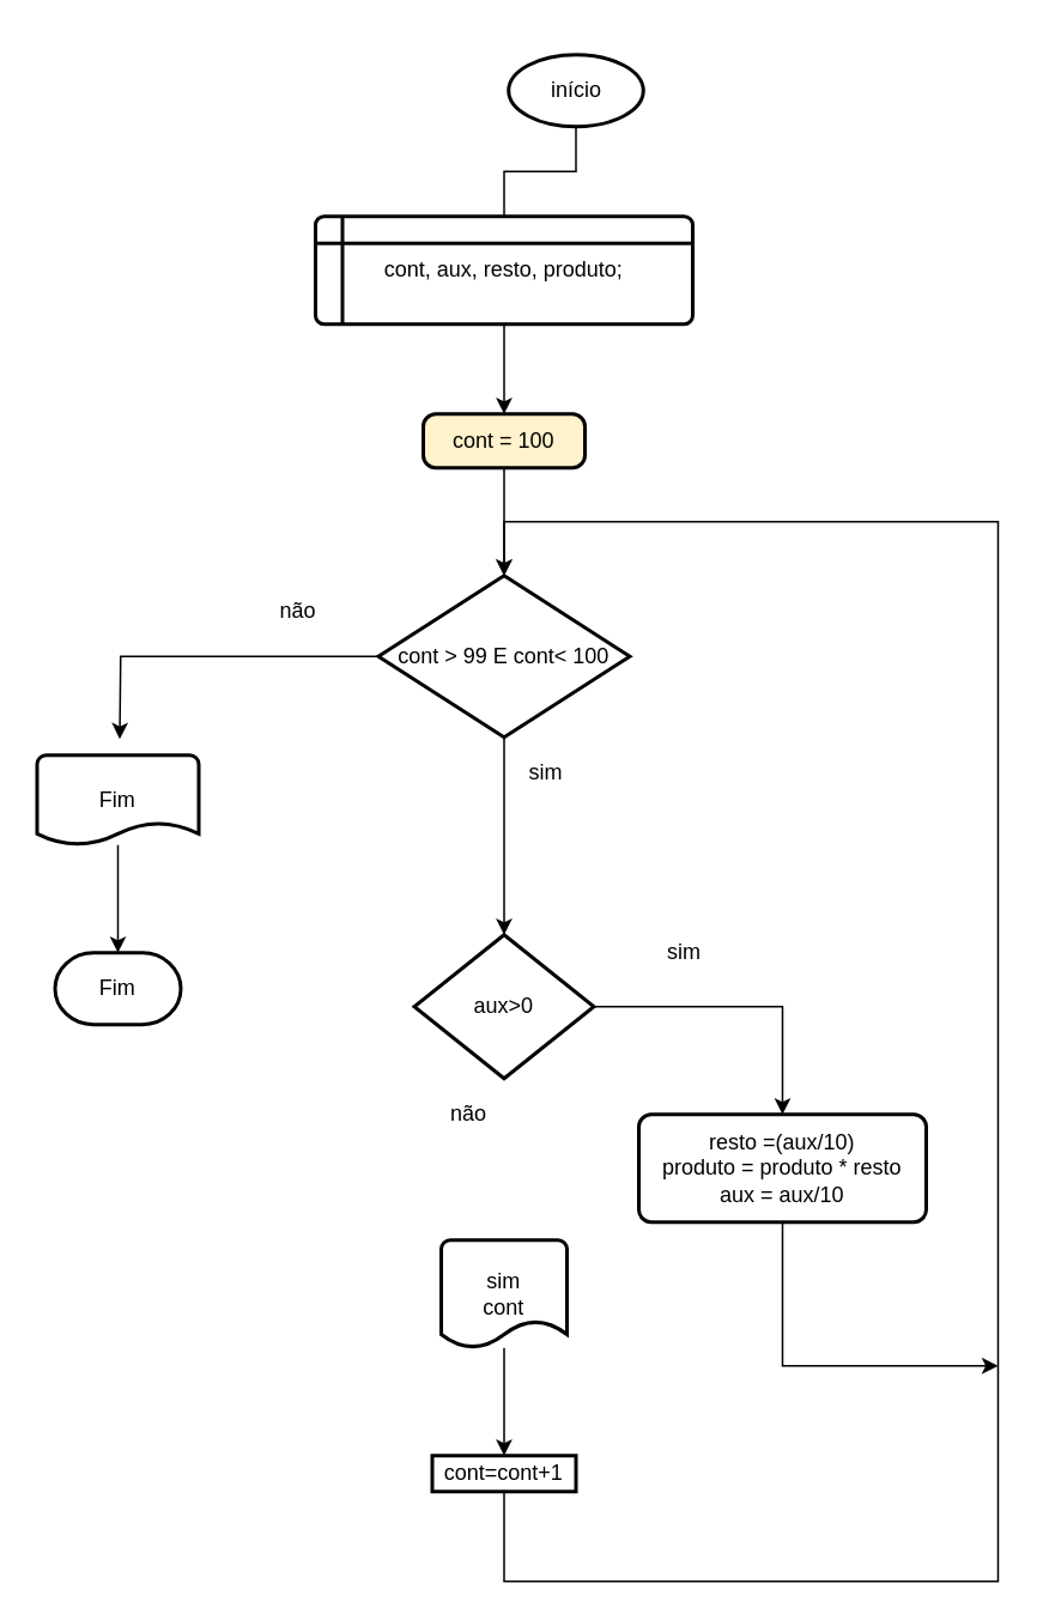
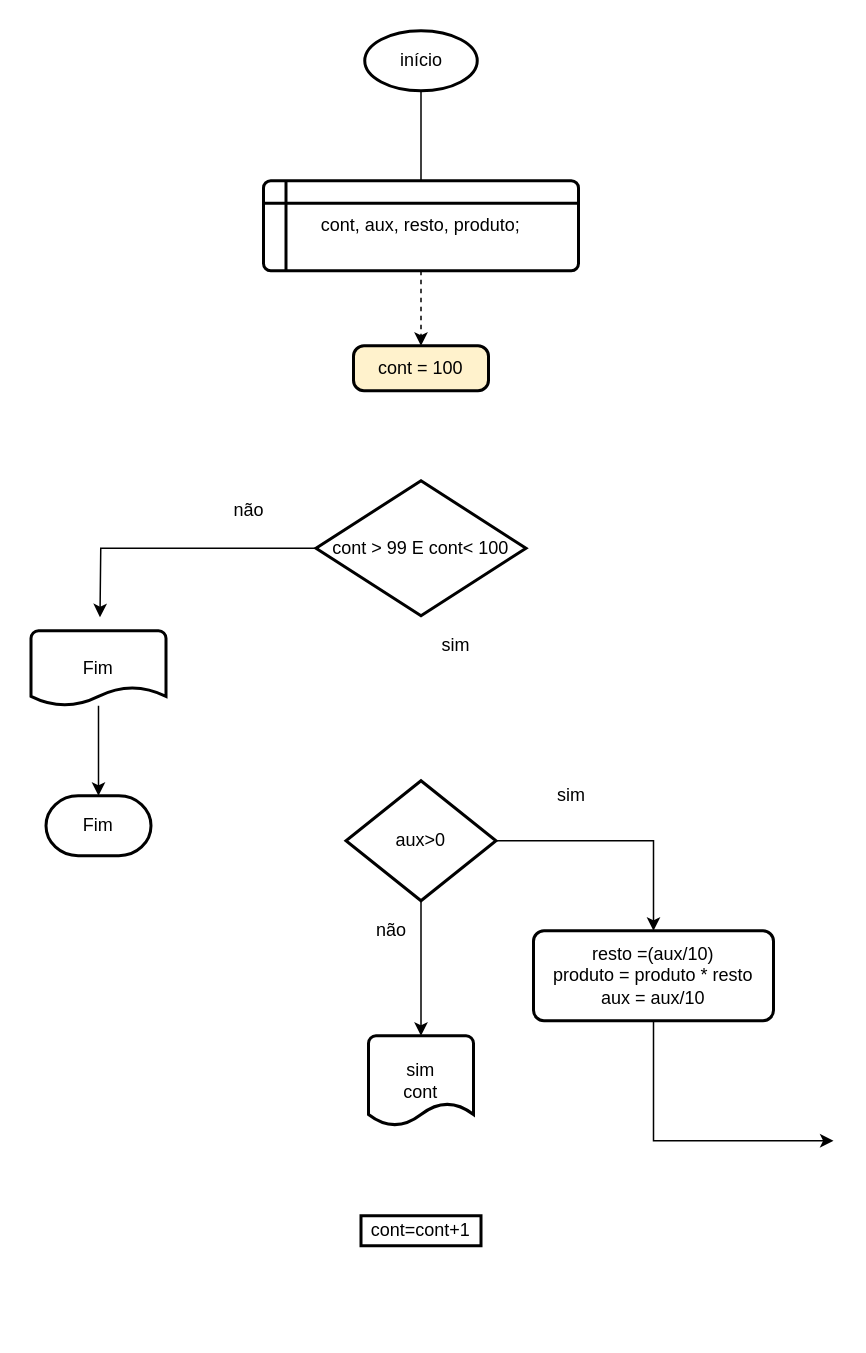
- <mxCell id="5" value="início" style="strokeWidth=2;html=1;shape=mxgraph.flowchart.start_1;whiteSpace=wrap;" parent="1" vertex="1"><mxGeometry x="282.5" y="30" width="75" height="40" as="geometry" /></mxCell>
+ <mxCell id="5" value="início" style="strokeWidth=2;html=1;shape=mxgraph.flowchart.start_1;whiteSpace=wrap;" parent="1" vertex="1"><mxGeometry x="242.5" y="20" width="75" height="40" as="geometry" /></mxCell>
- <mxCell id="2" style="edgeStyle=orthogonalEdgeStyle;rounded=0;orthogonalLoop=1;jettySize=auto;html=1;exitX=0.5;exitY=1;exitDx=0;exitDy=0;entryX=0.5;entryY=0;entryDx=0;entryDy=0;" parent="1" source="3" target="7" edge="1"><mxGeometry relative="1" as="geometry" /></mxCell>
+ <mxCell id="2" style="edgeStyle=orthogonalEdgeStyle;rounded=0;orthogonalLoop=1;jettySize=auto;html=1;exitX=0.5;exitY=1;exitDx=0;exitDy=0;entryX=0.5;entryY=0;entryDx=0;entryDy=0;dashed=1;" parent="1" source="3" target="7" edge="1"><mxGeometry relative="1" as="geometry" /></mxCell>
- <mxCell id="6" style="edgeStyle=orthogonalEdgeStyle;rounded=0;orthogonalLoop=1;jettySize=auto;html=1;exitX=0.5;exitY=1;exitDx=0;exitDy=0;entryX=0.5;entryY=0;entryDx=0;entryDy=0;entryPerimeter=0;" parent="1" source="7" target="10" edge="1"><mxGeometry relative="1" as="geometry"><Array as="points"><mxPoint x="280" y="300" /><mxPoint x="280" y="300" /></Array></mxGeometry></mxCell>
- <mxCell id="9" style="edgeStyle=orthogonalEdgeStyle;rounded=0;orthogonalLoop=1;jettySize=auto;html=1;exitX=0.5;exitY=1;exitDx=0;exitDy=0;exitPerimeter=0;entryX=0.5;entryY=0;entryDx=0;entryDy=0;entryPerimeter=0;" parent="1" source="10" target="18" edge="1"><mxGeometry relative="1" as="geometry" /></mxCell>
- <mxCell id="21" style="edgeStyle=orthogonalEdgeStyle;rounded=0;orthogonalLoop=1;jettySize=auto;html=1;exitX=0.5;exitY=1;exitDx=0;exitDy=0;entryX=0.5;entryY=0;entryDx=0;entryDy=0;entryPerimeter=0;" parent="1" source="22" target="10" edge="1"><mxGeometry relative="1" as="geometry"><mxPoint x="285" y="290" as="targetPoint" /><Array as="points"><mxPoint x="280" y="880" /><mxPoint x="555" y="880" /><mxPoint x="555" y="290" /><mxPoint x="280" y="290" /></Array></mxGeometry></mxCell>
+ <mxCell id="16" style="edgeStyle=orthogonalEdgeStyle;rounded=0;orthogonalLoop=1;jettySize=auto;html=1;exitX=0.5;exitY=1;exitDx=0;exitDy=0;exitPerimeter=0;entryX=0.5;entryY=0;entryDx=0;entryDy=0;entryPerimeter=0;" parent="1" source="18" target="20" edge="1"><mxGeometry relative="1" as="geometry" /></mxCell>
- <mxCell id="19" style="edgeStyle=orthogonalEdgeStyle;rounded=0;orthogonalLoop=1;jettySize=auto;html=1;entryX=0.5;entryY=0;entryDx=0;entryDy=0;" parent="1" source="20" target="22" edge="1"><mxGeometry relative="1" as="geometry" /></mxCell>
